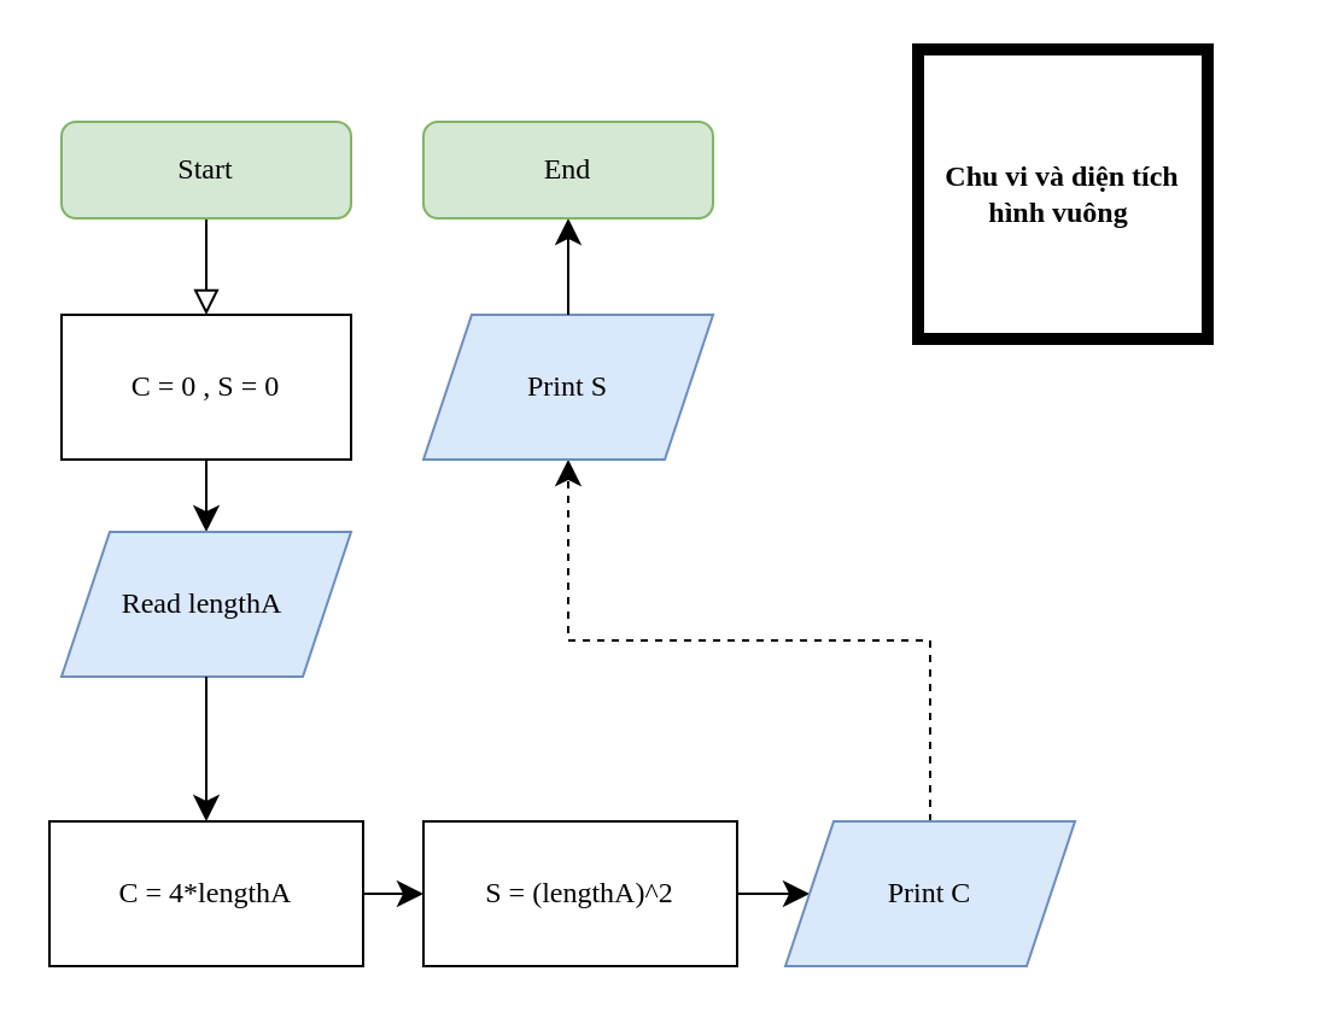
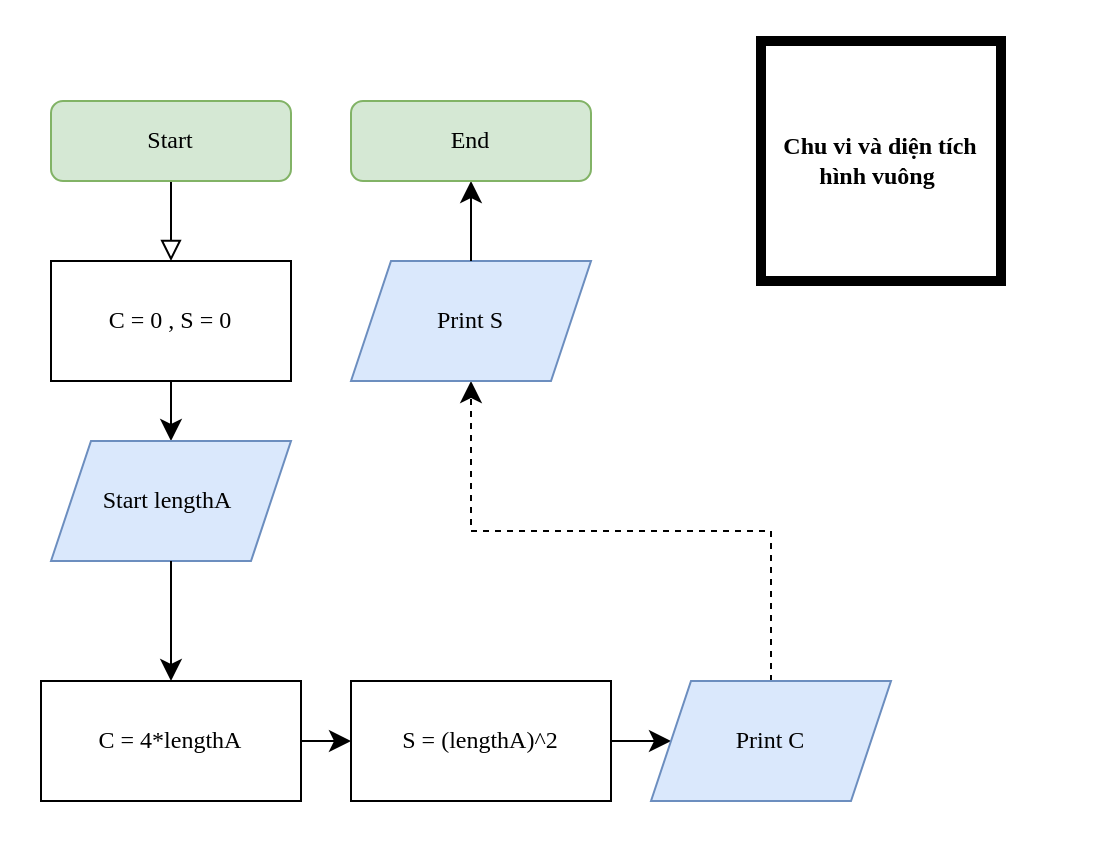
- <mxCell id="5" value="Read lengthA&amp;nbsp;" style="shape=parallelogram;perimeter=parallelogramPerimeter;whiteSpace=wrap;html=1;fixedSize=1;fillColor=#dae8fc;strokeColor=#6c8ebf;fontFamily=Times New Roman;" parent="1" vertex="1"><mxGeometry x="25" y="220" width="120" height="60" as="geometry" /></mxCell>
+ <mxCell id="5" value="Start lengthA&amp;nbsp;" style="shape=parallelogram;perimeter=parallelogramPerimeter;whiteSpace=wrap;html=1;fixedSize=1;fillColor=#dae8fc;strokeColor=#6c8ebf;fontFamily=Times New Roman;" parent="1" vertex="1"><mxGeometry x="25" y="220" width="120" height="60" as="geometry" /></mxCell>
